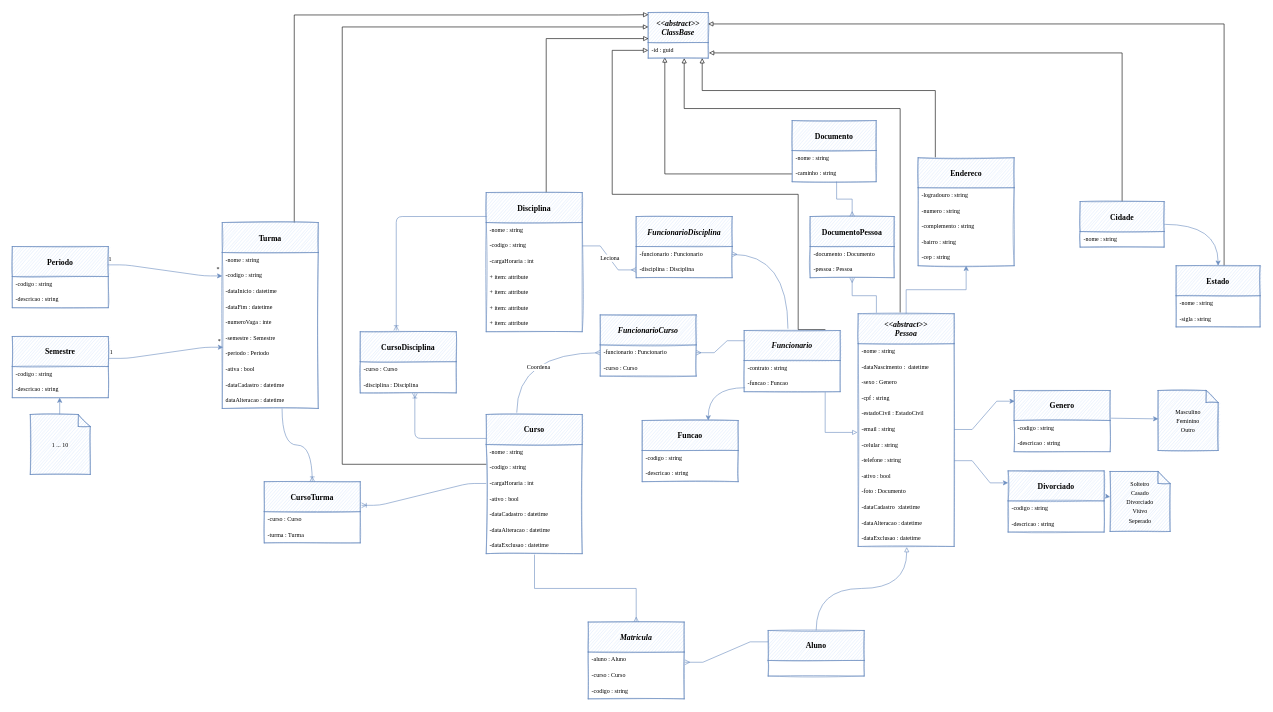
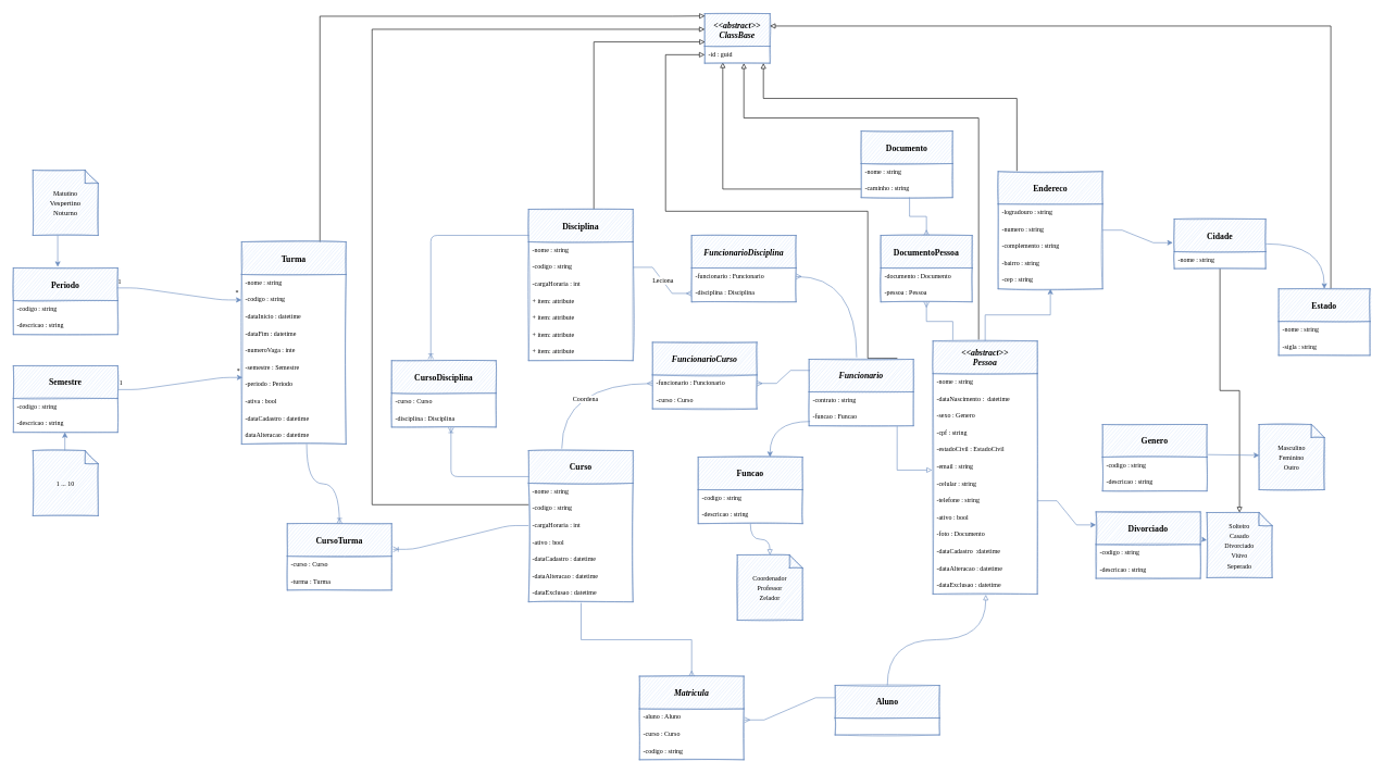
- <mxCell id="92" style="edgeStyle=orthogonalEdgeStyle;rounded=0;sketch=0;orthogonalLoop=1;jettySize=auto;html=1;entryX=1.013;entryY=0.665;entryDx=0;entryDy=0;entryPerimeter=0;fontFamily=Mali;fontSource=https%3A%2F%2Ffonts.googleapis.com%2Fcss%3Ffamily%3DMali;fontSize=10;fontColor=#000000;startArrow=none;startFill=0;endArrow=block;endFill=0;strokeColor=#000000;" edge="1" parent="1" source="93" target="23"><mxGeometry relative="1" as="geometry" /></mxCell>
+ <mxCell id="92" style="edgeStyle=orthogonalEdgeStyle;rounded=0;sketch=0;orthogonalLoop=1;jettySize=auto;html=1;fontFamily=Mali;fontSource=https%3A%2F%2Ffonts.googleapis.com%2Fcss%3Ffamily%3DMali;fontSize=10;fontColor=#000000;startArrow=none;startFill=0;endArrow=block;endFill=0;strokeColor=#000000;" edge="1" parent="1" source="93" target="106"><mxGeometry relative="1" as="geometry" /></mxCell>
+ <mxCell id="81" value="&lt;span style=&quot;font-weight: normal ; font-style: normal&quot;&gt;&lt;span style=&quot;font-size: 10px&quot;&gt;Matutino&lt;/span&gt;&lt;br&gt;&lt;span style=&quot;font-size: 11px&quot;&gt;Vespertino&lt;/span&gt;&lt;br&gt;&lt;span style=&quot;font-size: 11px&quot;&gt;Noturno&lt;/span&gt;&lt;/span&gt;" style="shape=note;size=20;whiteSpace=wrap;html=1;fontFamily=Indie Flower;fontSource=https%3A%2F%2Ffonts.googleapis.com%2Fcss%3Ffamily%3DIndie%2BFlower;fontSize=13;fontColor=#000000;fontStyle=3;strokeColor=#6c8ebf;fillColor=#dae8fc;startSize=50;sketch=1;" vertex="1" parent="1"><mxGeometry x="50" y="260" width="100" height="100" as="geometry" /></mxCell>
+ <mxCell id="84" style="edgeStyle=entityRelationEdgeStyle;rounded=0;sketch=0;orthogonalLoop=1;jettySize=auto;html=1;entryX=-0.016;entryY=0.477;entryDx=0;entryDy=0;entryPerimeter=0;fontFamily=Mali;fontSource=https%3A%2F%2Ffonts.googleapis.com%2Fcss%3Ffamily%3DMali;fontSize=10;fontColor=#000000;startArrow=none;startFill=0;endArrow=classic;endFill=1;strokeColor=#6C8EBF;" edge="1" parent="1" source="85" target="93"><mxGeometry relative="1" as="geometry" /></mxCell>
+ <mxCell id="80" style="edgeStyle=elbowEdgeStyle;sketch=0;orthogonalLoop=1;jettySize=auto;html=1;entryX=0.427;entryY=-0.016;entryDx=0;entryDy=0;entryPerimeter=0;fontFamily=Mali;fontSource=https%3A%2F%2Ffonts.googleapis.com%2Fcss%3Ffamily%3DMali;fontSize=10;fontColor=#000000;startArrow=none;startFill=0;endArrow=classic;endFill=1;rounded=0;strokeColor=#6C8EBF;" edge="1" parent="1" source="81" target="68"><mxGeometry relative="1" as="geometry" /></mxCell>
- <mxCell id="111" style="edgeStyle=entityRelationEdgeStyle;rounded=0;sketch=0;orthogonalLoop=1;jettySize=auto;html=1;entryX=0.006;entryY=0.175;entryDx=0;entryDy=0;entryPerimeter=0;fontFamily=Mali;fontSource=https%3A%2F%2Ffonts.googleapis.com%2Fcss%3Ffamily%3DMali;fontSize=10;fontColor=#000000;startArrow=none;startFill=0;endArrow=classic;endFill=1;strokeColor=#6C8EBF;elbow=vertical;" edge="1" parent="1" source="14" target="99"><mxGeometry relative="1" as="geometry" /></mxCell>
+ <mxCell id="129" style="edgeStyle=orthogonalEdgeStyle;rounded=0;sketch=0;orthogonalLoop=1;jettySize=auto;elbow=vertical;html=1;fontFamily=Mali;fontSource=https%3A%2F%2Ffonts.googleapis.com%2Fcss%3Ffamily%3DMali;fontSize=10;fontColor=#000000;startArrow=none;startFill=0;endArrow=block;endFill=0;strokeColor=#6C8EBF;curved=1;" edge="1" parent="1" source="130" target="128"><mxGeometry relative="1" as="geometry" /></mxCell>
+ <mxCell id="128" value="&lt;span style=&quot;font-size: 10px ; font-style: normal ; font-weight: 400&quot;&gt;Coordenador&lt;br&gt;Professor&lt;br&gt;Zelador&lt;br&gt;&lt;/span&gt;" style="shape=note;size=20;whiteSpace=wrap;html=1;fontFamily=Indie Flower;fontSource=https%3A%2F%2Ffonts.googleapis.com%2Fcss%3Ffamily%3DIndie%2BFlower;fontSize=13;fontColor=#000000;fontStyle=3;strokeColor=#6c8ebf;fillColor=#dae8fc;startSize=50;sketch=1;" vertex="1" parent="1"><mxGeometry x="1130" y="850" width="100" height="100" as="geometry" /></mxCell>
